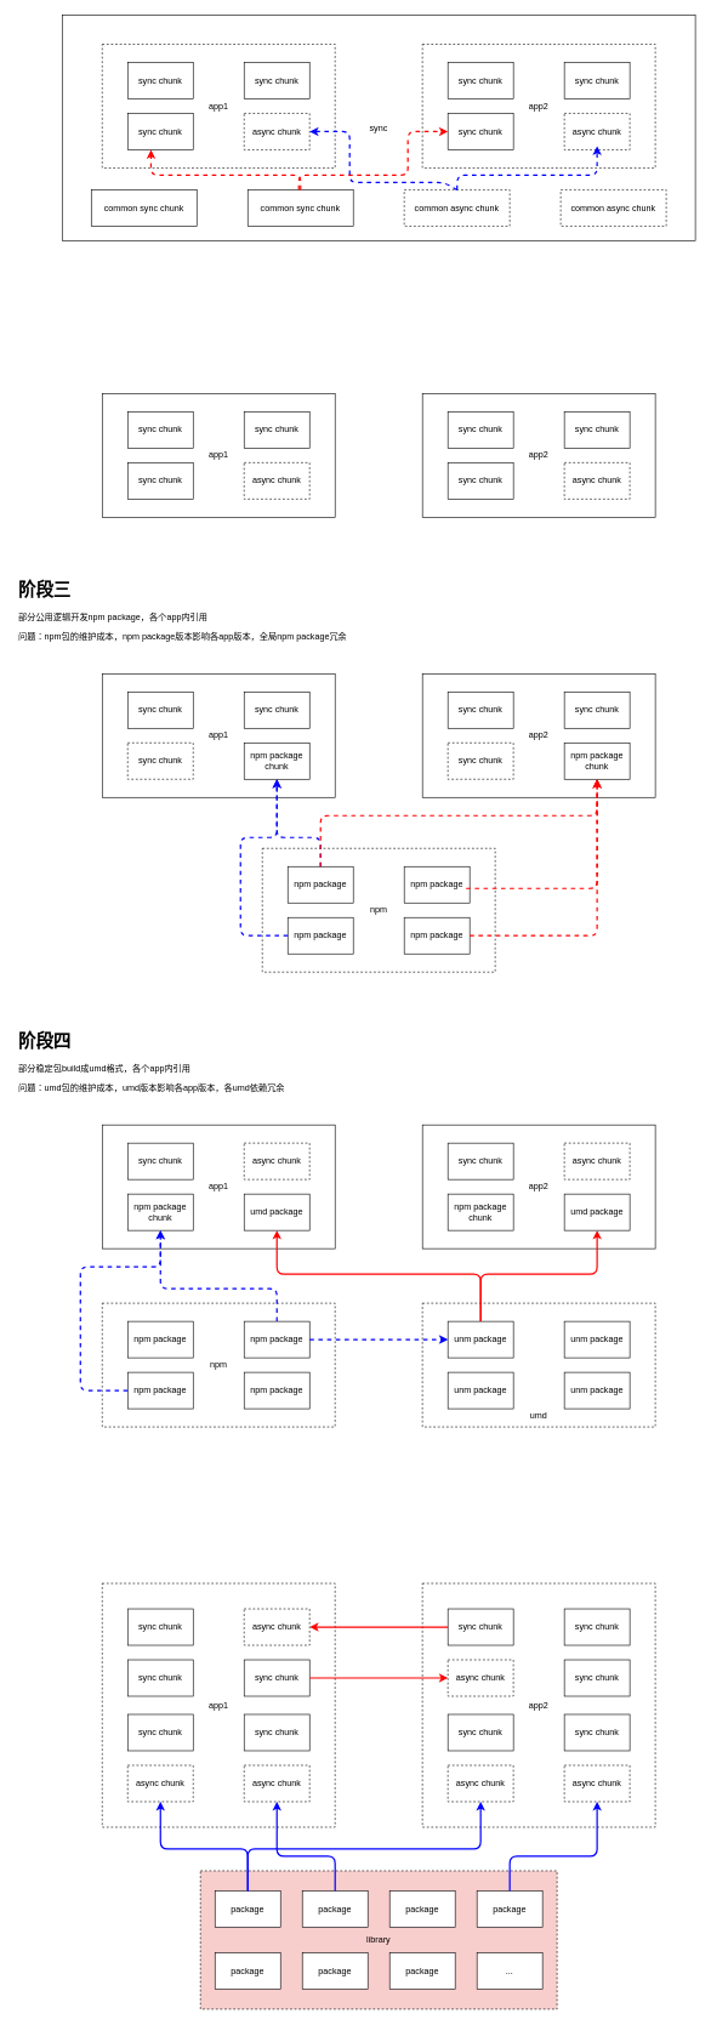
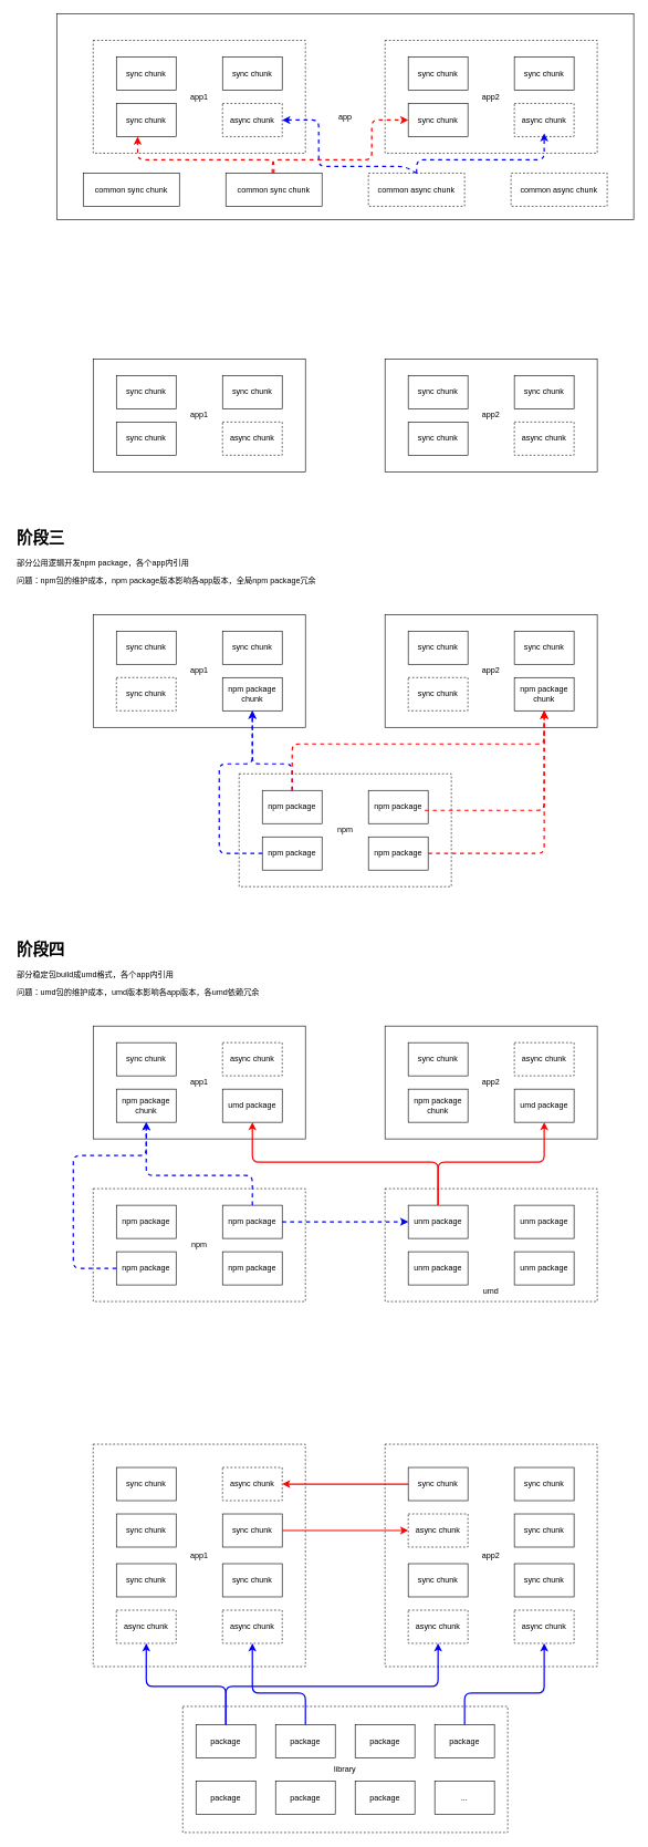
- <mxCell id="2" value="sync" style="rounded=0;whiteSpace=wrap;html=1;" vertex="1" parent="1"><mxGeometry x="85" y="20" width="870" height="310" as="geometry" /></mxCell>
+ <mxCell id="2" value="app" style="rounded=0;whiteSpace=wrap;html=1;" vertex="1" parent="1"><mxGeometry x="85" y="20" width="870" height="310" as="geometry" /></mxCell>
- <mxCell id="92" value="library" style="rounded=0;whiteSpace=wrap;html=1;dashed=1;fillColor=#f8cecc;" vertex="1" parent="1"><mxGeometry x="275" y="2570" width="490" height="190" as="geometry" /></mxCell>
+ <mxCell id="92" value="library" style="rounded=0;whiteSpace=wrap;html=1;dashed=1;" vertex="1" parent="1"><mxGeometry x="275" y="2570" width="490" height="190" as="geometry" /></mxCell>
